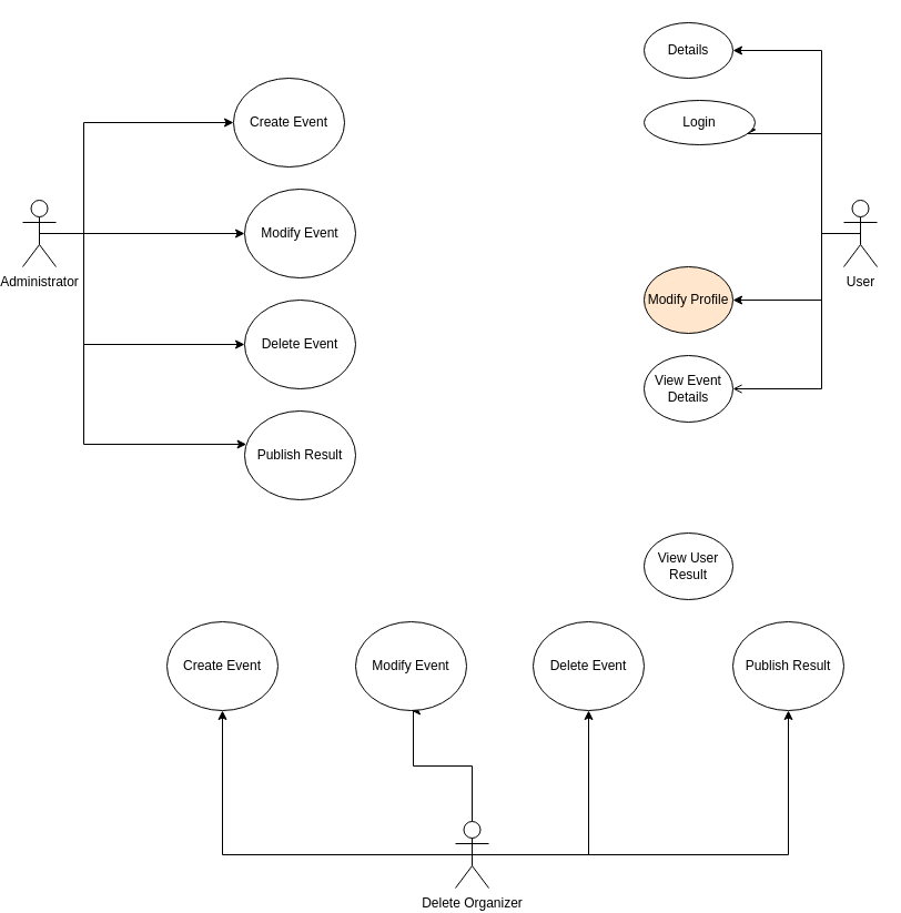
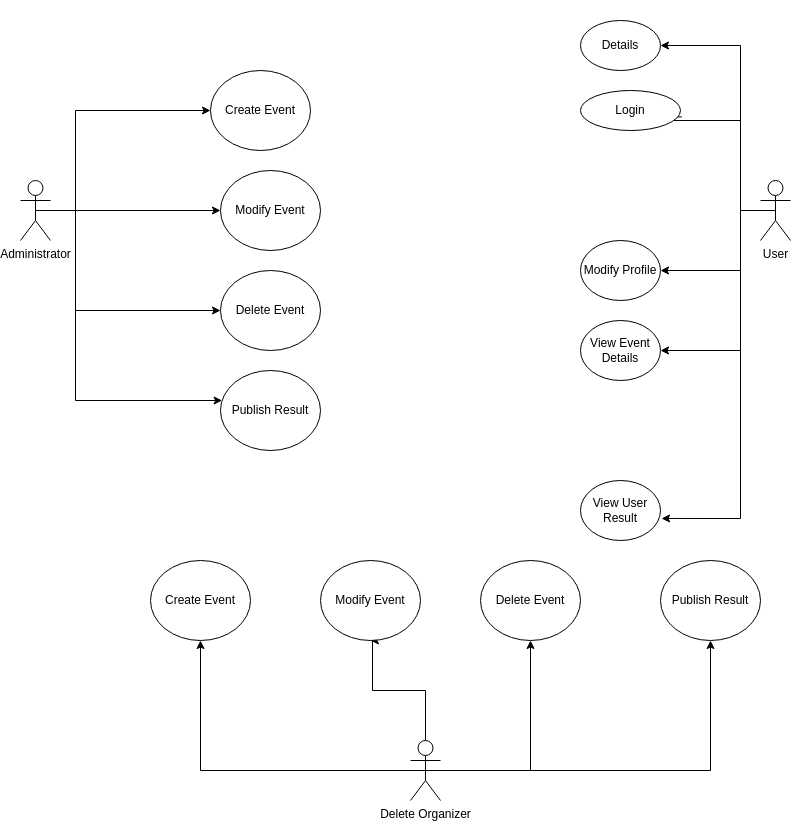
- <mxCell id="13" style="edgeStyle=orthogonalEdgeStyle;rounded=0;orthogonalLoop=1;jettySize=auto;html=1;exitX=0.5;exitY=0.5;exitDx=0;exitDy=0;exitPerimeter=0;entryX=1.013;entryY=0.66;entryDx=0;entryDy=0;entryPerimeter=0;" edge="1" parent="1" source="17" target="27"><mxGeometry relative="1" as="geometry"><Array as="points"><mxPoint x="740" y="210" /><mxPoint x="740" y="120" /><mxPoint x="661" y="120" /></Array></mxGeometry></mxCell>
+ <mxCell id="13" style="edgeStyle=orthogonalEdgeStyle;rounded=0;orthogonalLoop=1;jettySize=auto;html=1;exitX=0.5;exitY=0.5;exitDx=0;exitDy=0;exitPerimeter=0;entryX=1.013;entryY=0.66;entryDx=0;entryDy=0;entryPerimeter=0;endArrow=none;" edge="1" parent="1" source="17" target="27"><mxGeometry relative="1" as="geometry"><Array as="points"><mxPoint x="740" y="210" /><mxPoint x="740" y="120" /><mxPoint x="661" y="120" /></Array></mxGeometry></mxCell>
- <mxCell id="28" value="Modify Profile" style="ellipse;whiteSpace=wrap;html=1;fillColor=#ffe6cc;" vertex="1" parent="1"><mxGeometry x="580" y="240" width="80" height="60" as="geometry" /></mxCell>
+ <mxCell id="28" value="Modify Profile" style="ellipse;whiteSpace=wrap;html=1;" vertex="1" parent="1"><mxGeometry x="580" y="240" width="80" height="60" as="geometry" /></mxCell>
- <mxCell id="15" style="edgeStyle=orthogonalEdgeStyle;rounded=0;orthogonalLoop=1;jettySize=auto;html=1;exitX=0.5;exitY=0.5;exitDx=0;exitDy=0;exitPerimeter=0;entryX=1;entryY=0.5;entryDx=0;entryDy=0;endArrow=open;" edge="1" parent="1" source="17" target="29"><mxGeometry relative="1" as="geometry"><Array as="points"><mxPoint x="740" y="210" /><mxPoint x="740" y="350" /></Array></mxGeometry></mxCell>
+ <mxCell id="15" style="edgeStyle=orthogonalEdgeStyle;rounded=0;orthogonalLoop=1;jettySize=auto;html=1;exitX=0.5;exitY=0.5;exitDx=0;exitDy=0;exitPerimeter=0;entryX=1;entryY=0.5;entryDx=0;entryDy=0;" edge="1" parent="1" source="17" target="29"><mxGeometry relative="1" as="geometry"><Array as="points"><mxPoint x="740" y="210" /><mxPoint x="740" y="350" /></Array></mxGeometry></mxCell>
+ <mxCell id="16" style="edgeStyle=orthogonalEdgeStyle;rounded=0;orthogonalLoop=1;jettySize=auto;html=1;exitX=0.5;exitY=0.5;exitDx=0;exitDy=0;exitPerimeter=0;entryX=1.013;entryY=0.633;entryDx=0;entryDy=0;entryPerimeter=0;" edge="1" parent="1" source="17" target="30"><mxGeometry relative="1" as="geometry"><Array as="points"><mxPoint x="740" y="210" /><mxPoint x="740" y="518" /></Array></mxGeometry></mxCell>
